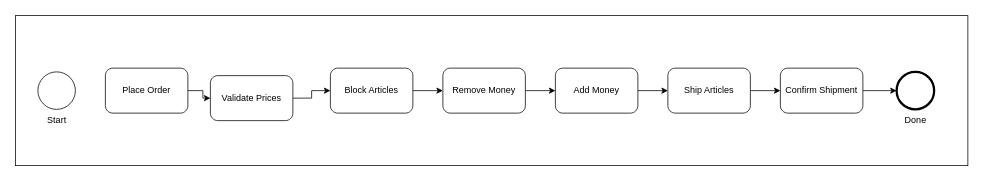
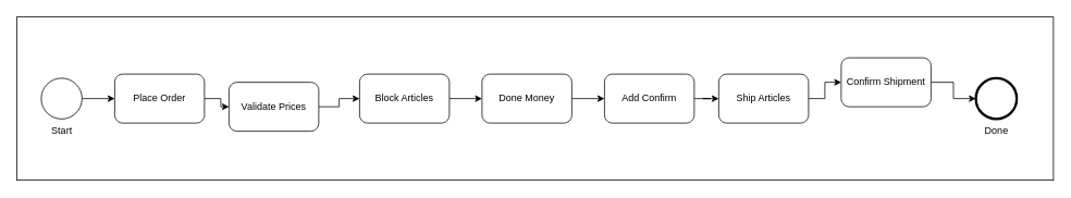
+ <mxCell id="13" style="edgeStyle=orthogonalEdgeStyle;rounded=0;orthogonalLoop=1;jettySize=auto;html=1;entryX=0;entryY=0.5;entryDx=0;entryDy=0;entryPerimeter=0;" parent="1" source="14" target="4" edge="1"><mxGeometry relative="1" as="geometry" /></mxCell>
- <mxCell id="10" value="Remove Money" style="points=[[0.25,0,0],[0.5,0,0],[0.75,0,0],[1,0.25,0],[1,0.5,0],[1,0.75,0],[0.75,1,0],[0.5,1,0],[0.25,1,0],[0,0.75,0],[0,0.5,0],[0,0.25,0]];shape=mxgraph.bpmn.task;whiteSpace=wrap;rectStyle=rounded;size=10;html=1;container=1;expand=0;collapsible=0;taskMarker=abstract;" parent="1" vertex="1"><mxGeometry x="590" y="90" width="110" height="60" as="geometry" /></mxCell>
+ <mxCell id="10" value="Done Money" style="points=[[0.25,0,0],[0.5,0,0],[0.75,0,0],[1,0.25,0],[1,0.5,0],[1,0.75,0],[0.75,1,0],[0.5,1,0],[0.25,1,0],[0,0.75,0],[0,0.5,0],[0,0.25,0]];shape=mxgraph.bpmn.task;whiteSpace=wrap;rectStyle=rounded;size=10;html=1;container=1;expand=0;collapsible=0;taskMarker=abstract;" parent="1" vertex="1"><mxGeometry x="590" y="90" width="110" height="60" as="geometry" /></mxCell>
- <mxCell id="12" value="Add Money" style="points=[[0.25,0,0],[0.5,0,0],[0.75,0,0],[1,0.25,0],[1,0.5,0],[1,0.75,0],[0.75,1,0],[0.5,1,0],[0.25,1,0],[0,0.75,0],[0,0.5,0],[0,0.25,0]];shape=mxgraph.bpmn.task;whiteSpace=wrap;rectStyle=rounded;size=10;html=1;container=1;expand=0;collapsible=0;taskMarker=abstract;" parent="1" vertex="1"><mxGeometry x="740" y="90" width="110" height="60" as="geometry" /></mxCell>
+ <mxCell id="12" value="Add Confirm" style="points=[[0.25,0,0],[0.5,0,0],[0.75,0,0],[1,0.25,0],[1,0.5,0],[1,0.75,0],[0.75,1,0],[0.5,1,0],[0.25,1,0],[0,0.75,0],[0,0.5,0],[0,0.25,0]];shape=mxgraph.bpmn.task;whiteSpace=wrap;rectStyle=rounded;size=10;html=1;container=1;expand=0;collapsible=0;taskMarker=abstract;" parent="1" vertex="1"><mxGeometry x="740" y="90" width="110" height="60" as="geometry" /></mxCell>
- <mxCell id="16" value="Ship Articles" style="points=[[0.25,0,0],[0.5,0,0],[0.75,0,0],[1,0.25,0],[1,0.5,0],[1,0.75,0],[0.75,1,0],[0.5,1,0],[0.25,1,0],[0,0.75,0],[0,0.5,0],[0,0.25,0]];shape=mxgraph.bpmn.task;whiteSpace=wrap;rectStyle=rounded;size=10;html=1;container=1;expand=0;collapsible=0;taskMarker=abstract;" parent="1" vertex="1"><mxGeometry x="890" y="90" width="110" height="60" as="geometry" /></mxCell>
+ <mxCell id="16" value="Ship Articles" style="points=[[0.25,0,0],[0.5,0,0],[0.75,0,0],[1,0.25,0],[1,0.5,0],[1,0.75,0],[0.75,1,0],[0.5,1,0],[0.25,1,0],[0,0.75,0],[0,0.5,0],[0,0.25,0]];shape=mxgraph.bpmn.task;whiteSpace=wrap;rectStyle=rounded;size=10;html=1;container=1;expand=0;collapsible=0;taskMarker=abstract;" parent="1" vertex="1"><mxGeometry x="880" y="90" width="110" height="60" as="geometry" /></mxCell>
- <mxCell id="18" value="Confirm Shipment" style="points=[[0.25,0,0],[0.5,0,0],[0.75,0,0],[1,0.25,0],[1,0.5,0],[1,0.75,0],[0.75,1,0],[0.5,1,0],[0.25,1,0],[0,0.75,0],[0,0.5,0],[0,0.25,0]];shape=mxgraph.bpmn.task;whiteSpace=wrap;rectStyle=rounded;size=10;html=1;container=1;expand=0;collapsible=0;taskMarker=abstract;" vertex="1" parent="1"><mxGeometry x="1040" y="90" width="110" height="60" as="geometry" /></mxCell>
+ <mxCell id="18" value="Confirm Shipment" style="points=[[0.25,0,0],[0.5,0,0],[0.75,0,0],[1,0.25,0],[1,0.5,0],[1,0.75,0],[0.75,1,0],[0.5,1,0],[0.25,1,0],[0,0.75,0],[0,0.5,0],[0,0.25,0]];shape=mxgraph.bpmn.task;whiteSpace=wrap;rectStyle=rounded;size=10;html=1;container=1;expand=0;collapsible=0;taskMarker=abstract;" vertex="1" parent="1"><mxGeometry x="1030" y="70" width="110" height="60" as="geometry" /></mxCell>
